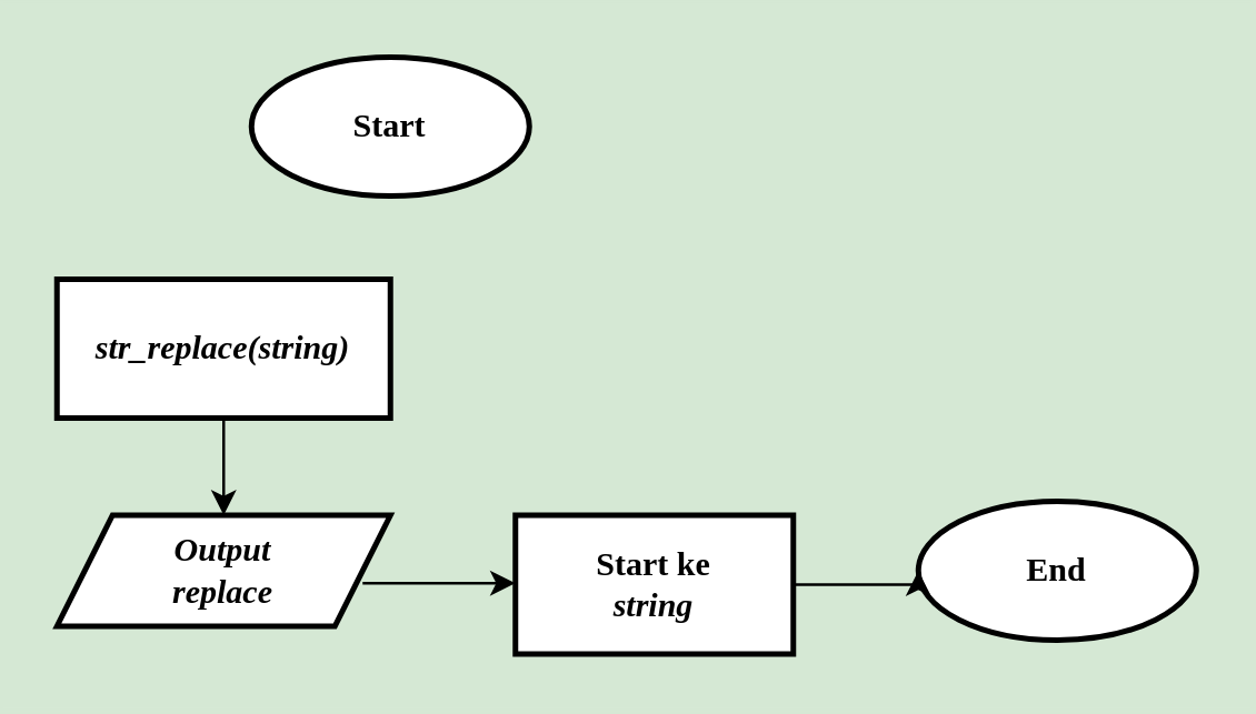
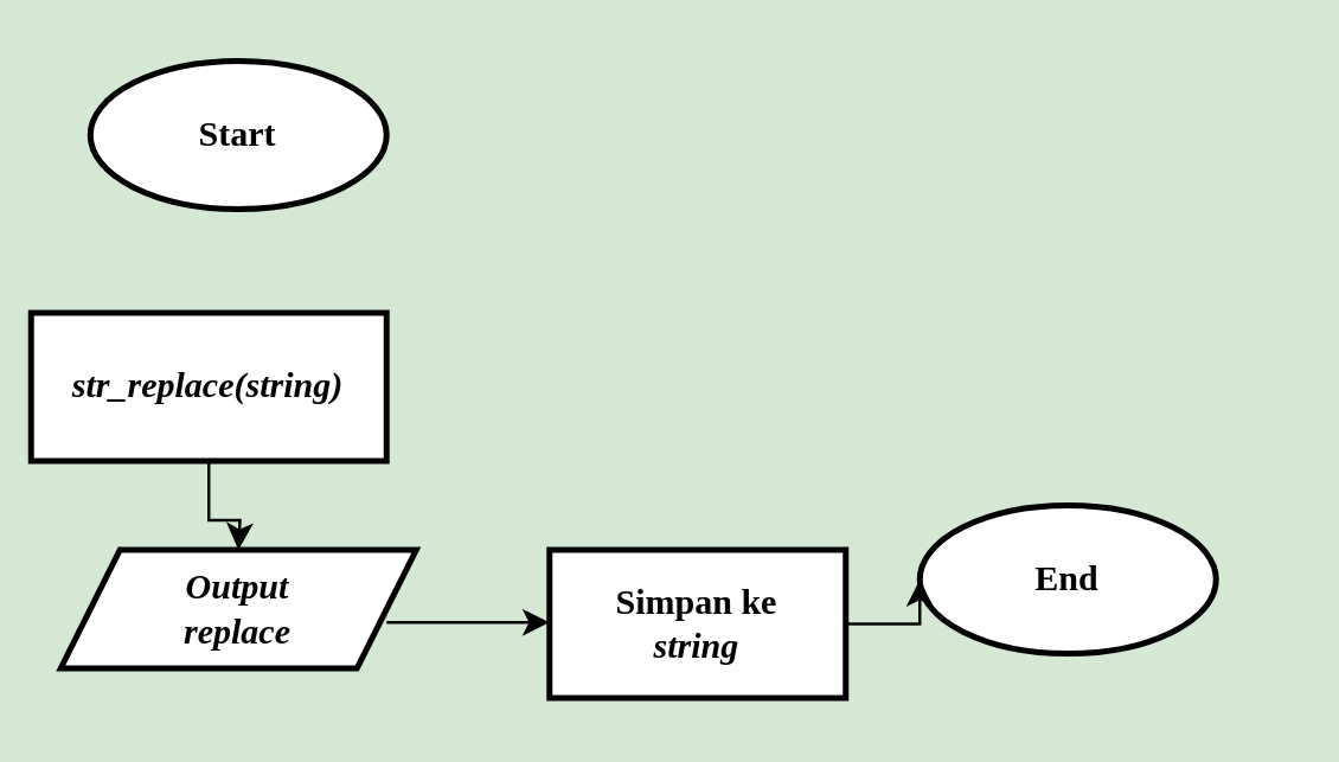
- <mxCell id="2" value="&lt;font face=&quot;Times New Roman&quot;&gt;&lt;b&gt;Start&lt;/b&gt;&lt;/font&gt;" style="strokeWidth=2;html=1;shape=mxgraph.flowchart.start_1;whiteSpace=wrap;" parent="1" vertex="1"><mxGeometry x="90" y="20" width="100" height="50" as="geometry" /></mxCell>
+ <mxCell id="2" value="&lt;font face=&quot;Times New Roman&quot;&gt;&lt;b&gt;Start&lt;/b&gt;&lt;/font&gt;" style="strokeWidth=2;html=1;shape=mxgraph.flowchart.start_1;whiteSpace=wrap;" parent="1" vertex="1"><mxGeometry x="30" y="20" width="100" height="50" as="geometry" /></mxCell>
- <mxCell id="5" value="&lt;font face=&quot;Times New Roman&quot;&gt;&lt;span style=&quot;font-size: 12px&quot;&gt;&lt;i&gt;&lt;b&gt;str_replace(string)&lt;/b&gt;&lt;/i&gt;&lt;/span&gt;&lt;/font&gt;" style="whiteSpace=wrap;html=1;strokeWidth=2;" parent="1" vertex="1"><mxGeometry x="20" y="100" width="120" height="50" as="geometry" /></mxCell>
+ <mxCell id="5" value="&lt;font face=&quot;Times New Roman&quot;&gt;&lt;span style=&quot;font-size: 12px&quot;&gt;&lt;i&gt;&lt;b&gt;str_replace(string)&lt;/b&gt;&lt;/i&gt;&lt;/span&gt;&lt;/font&gt;" style="whiteSpace=wrap;html=1;strokeWidth=2;" parent="1" vertex="1"><mxGeometry x="10" y="105" width="120" height="50" as="geometry" /></mxCell>
- <mxCell id="3" value="&lt;font face=&quot;Times New Roman&quot;&gt;&lt;b&gt;End&lt;/b&gt;&lt;/font&gt;" style="strokeWidth=2;html=1;shape=mxgraph.flowchart.start_1;whiteSpace=wrap;" parent="1" vertex="1"><mxGeometry x="330" y="180" width="100" height="50" as="geometry" /></mxCell>
+ <mxCell id="3" value="&lt;font face=&quot;Times New Roman&quot;&gt;&lt;b&gt;End&lt;/b&gt;&lt;/font&gt;" style="strokeWidth=2;html=1;shape=mxgraph.flowchart.start_1;whiteSpace=wrap;" parent="1" vertex="1"><mxGeometry x="310" y="170" width="100" height="50" as="geometry" /></mxCell>
- <mxCell id="9" value="&lt;font face=&quot;Times New Roman&quot;&gt;&lt;span style=&quot;font-size: 12px&quot;&gt;&lt;b&gt;Start ke&lt;br&gt;&lt;i&gt;string&lt;/i&gt;&lt;br&gt;&lt;/b&gt;&lt;/span&gt;&lt;/font&gt;" style="whiteSpace=wrap;html=1;strokeWidth=2;" vertex="1" parent="1"><mxGeometry x="185" y="185" width="100" height="50" as="geometry" /></mxCell>
+ <mxCell id="9" value="&lt;font face=&quot;Times New Roman&quot;&gt;&lt;span style=&quot;font-size: 12px&quot;&gt;&lt;b&gt;Simpan ke&lt;br&gt;&lt;i&gt;string&lt;/i&gt;&lt;br&gt;&lt;/b&gt;&lt;/span&gt;&lt;/font&gt;" style="whiteSpace=wrap;html=1;strokeWidth=2;" vertex="1" parent="1"><mxGeometry x="185" y="185" width="100" height="50" as="geometry" /></mxCell>
